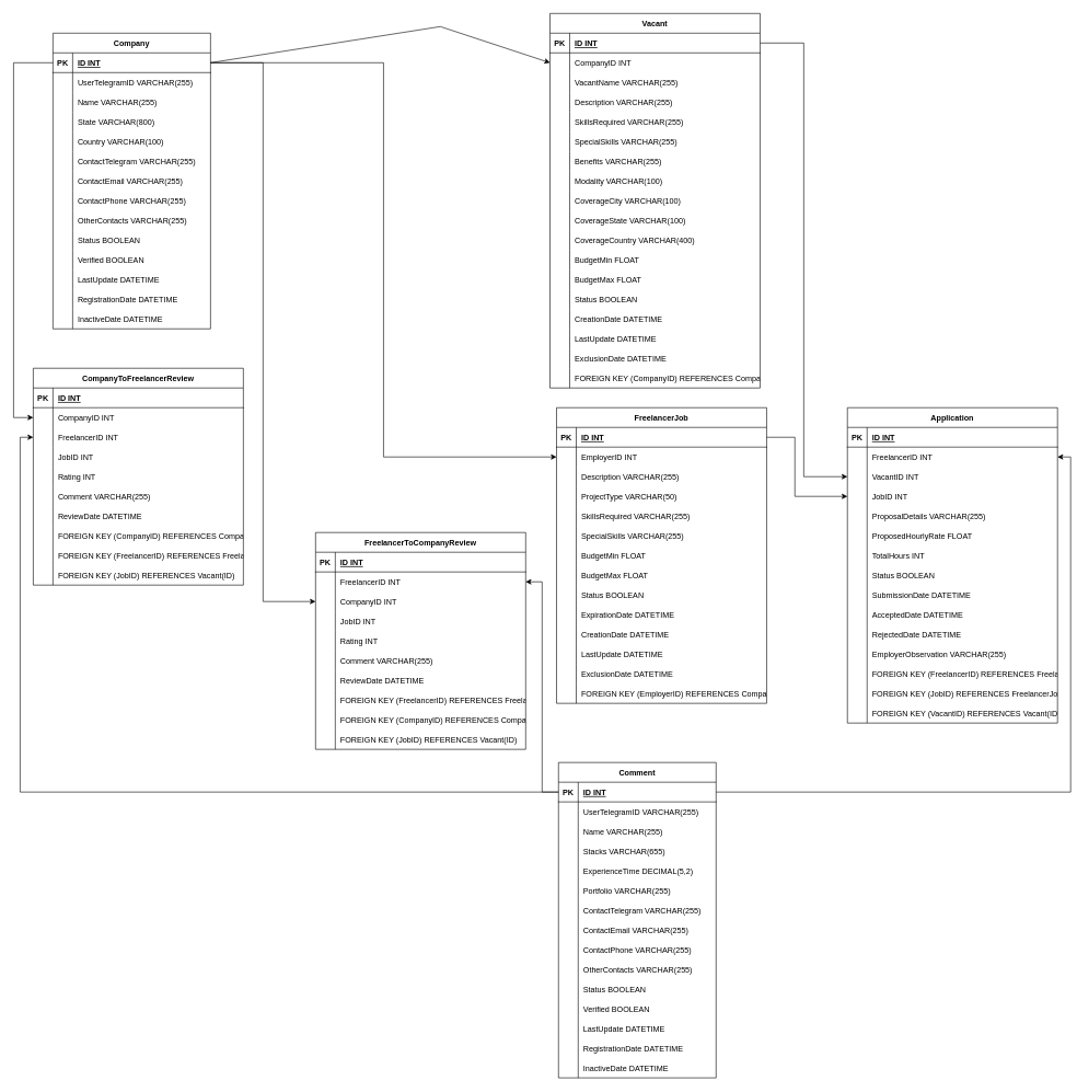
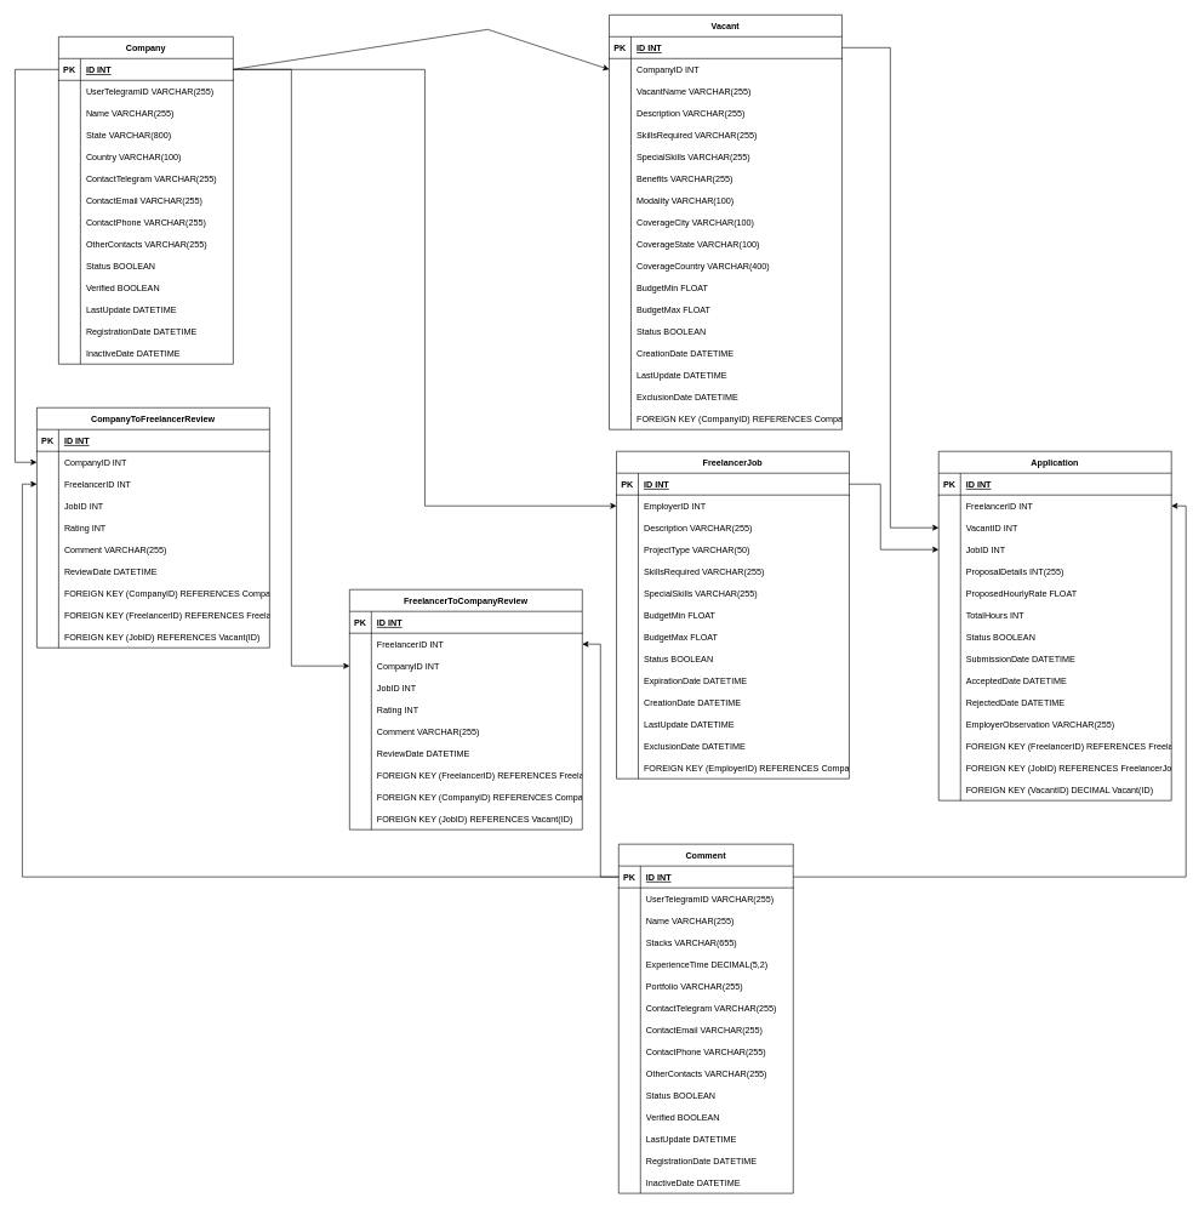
- <mxCell id="205" value="ProposalDetails VARCHAR(255)" style="shape=partialRectangle;overflow=hidden;connectable=0;fillColor=none;align=left;strokeColor=inherit;top=0;left=0;bottom=0;right=0;spacingLeft=6;" vertex="1" parent="203"><mxGeometry x="30" width="290" height="30" as="geometry"><mxRectangle width="290" height="30" as="alternateBounds" /></mxGeometry></mxCell>
+ <mxCell id="205" value="ProposalDetails INT(255)" style="shape=partialRectangle;overflow=hidden;connectable=0;fillColor=none;align=left;strokeColor=inherit;top=0;left=0;bottom=0;right=0;spacingLeft=6;" vertex="1" parent="203"><mxGeometry x="30" width="290" height="30" as="geometry"><mxRectangle width="290" height="30" as="alternateBounds" /></mxGeometry></mxCell>
- <mxCell id="235" value="FOREIGN KEY (VacantID) REFERENCES Vacant(ID)" style="shape=partialRectangle;overflow=hidden;connectable=0;fillColor=none;align=left;strokeColor=inherit;top=0;left=0;bottom=0;right=0;spacingLeft=6;" vertex="1" parent="233"><mxGeometry x="30" width="290" height="30" as="geometry"><mxRectangle width="290" height="30" as="alternateBounds" /></mxGeometry></mxCell>
+ <mxCell id="235" value="FOREIGN KEY (VacantID) DECIMAL Vacant(ID)" style="shape=partialRectangle;overflow=hidden;connectable=0;fillColor=none;align=left;strokeColor=inherit;top=0;left=0;bottom=0;right=0;spacingLeft=6;" vertex="1" parent="233"><mxGeometry x="30" width="290" height="30" as="geometry"><mxRectangle width="290" height="30" as="alternateBounds" /></mxGeometry></mxCell>
